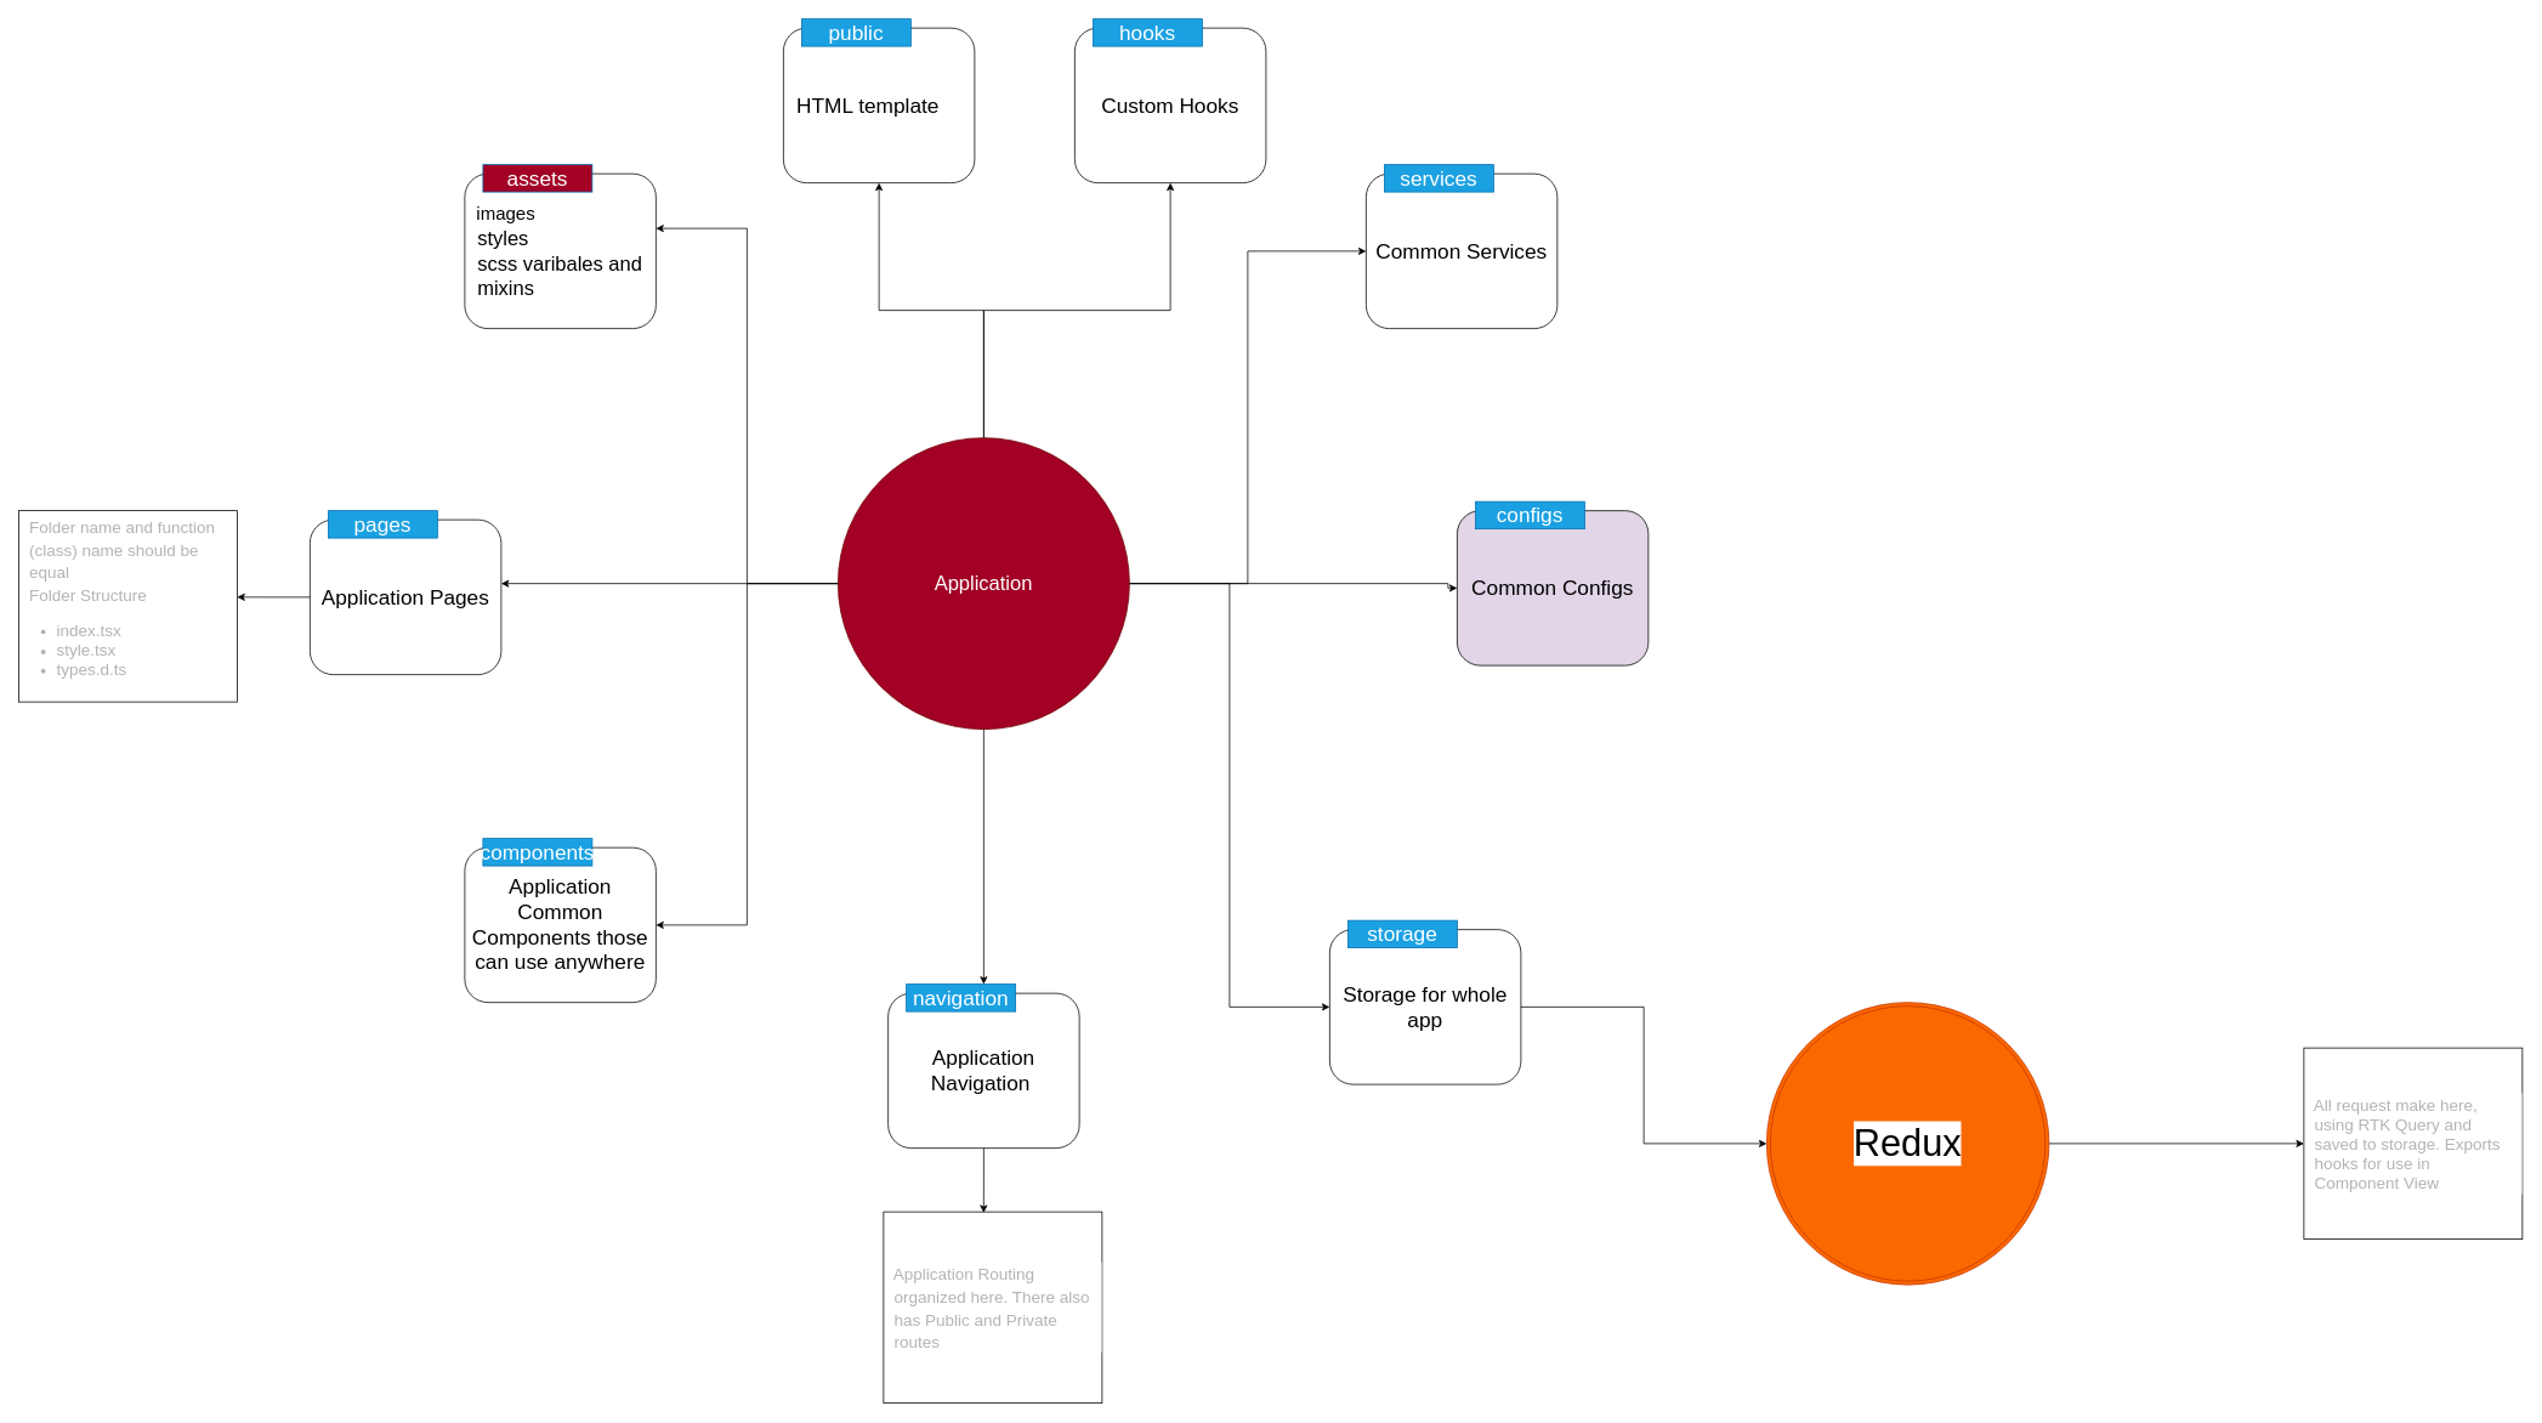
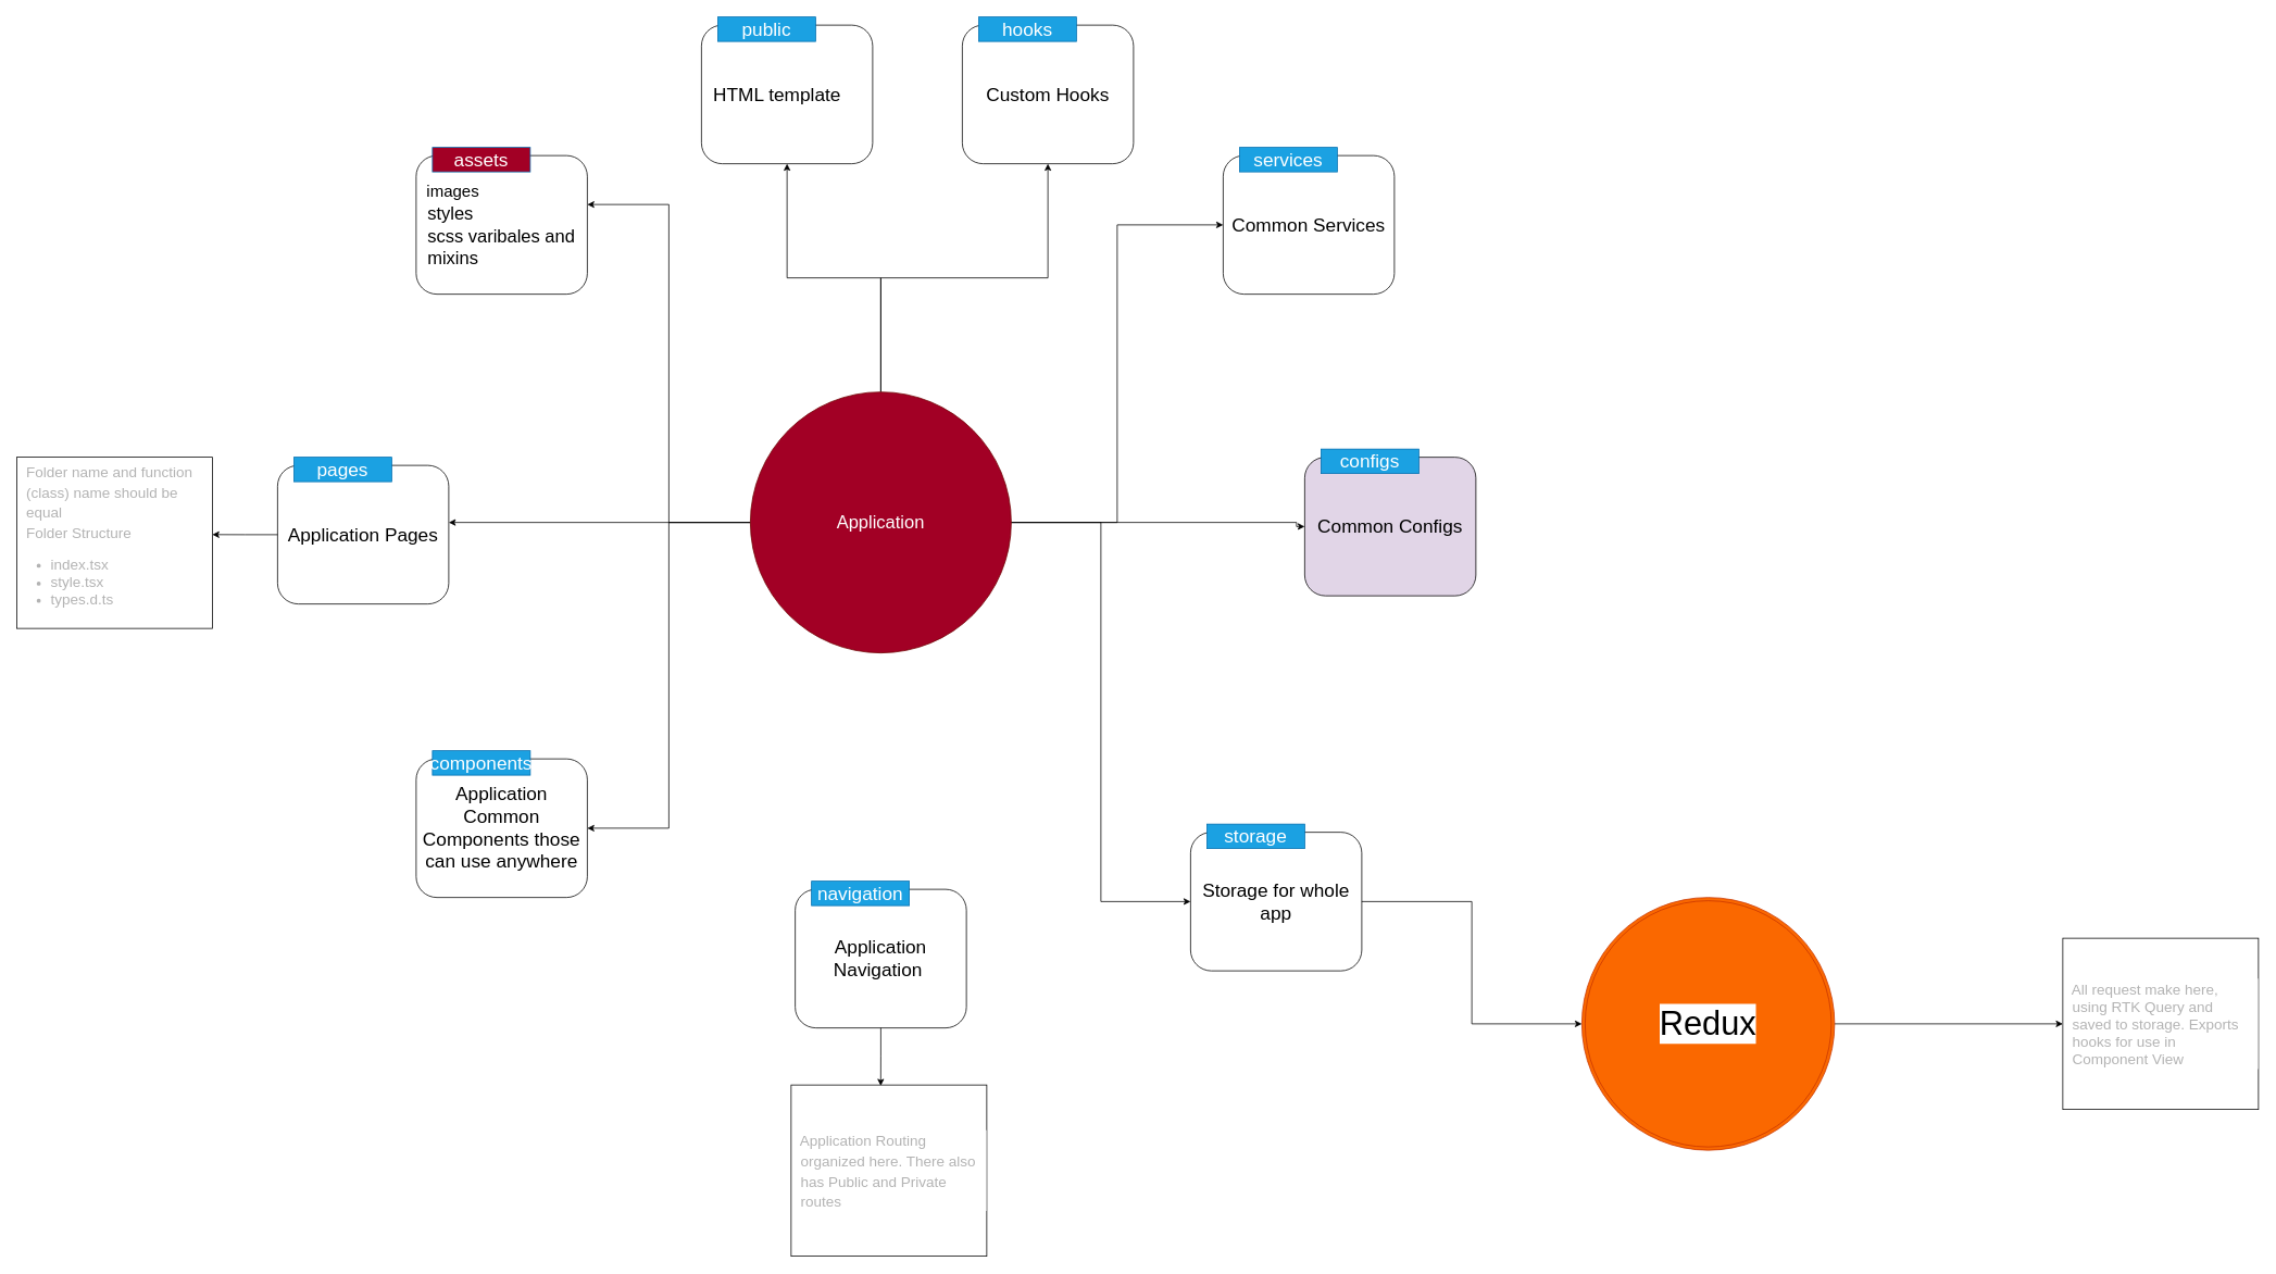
- <mxCell id="7" style="edgeStyle=orthogonalEdgeStyle;rounded=0;orthogonalLoop=1;jettySize=auto;html=1;fontSize=18;fontColor=#B3B3B3;" edge="1" parent="1" source="11" target="26"><mxGeometry relative="1" as="geometry"><Array as="points"><mxPoint x="1080" y="1010" /><mxPoint x="1080" y="1010" /></Array></mxGeometry></mxCell>
